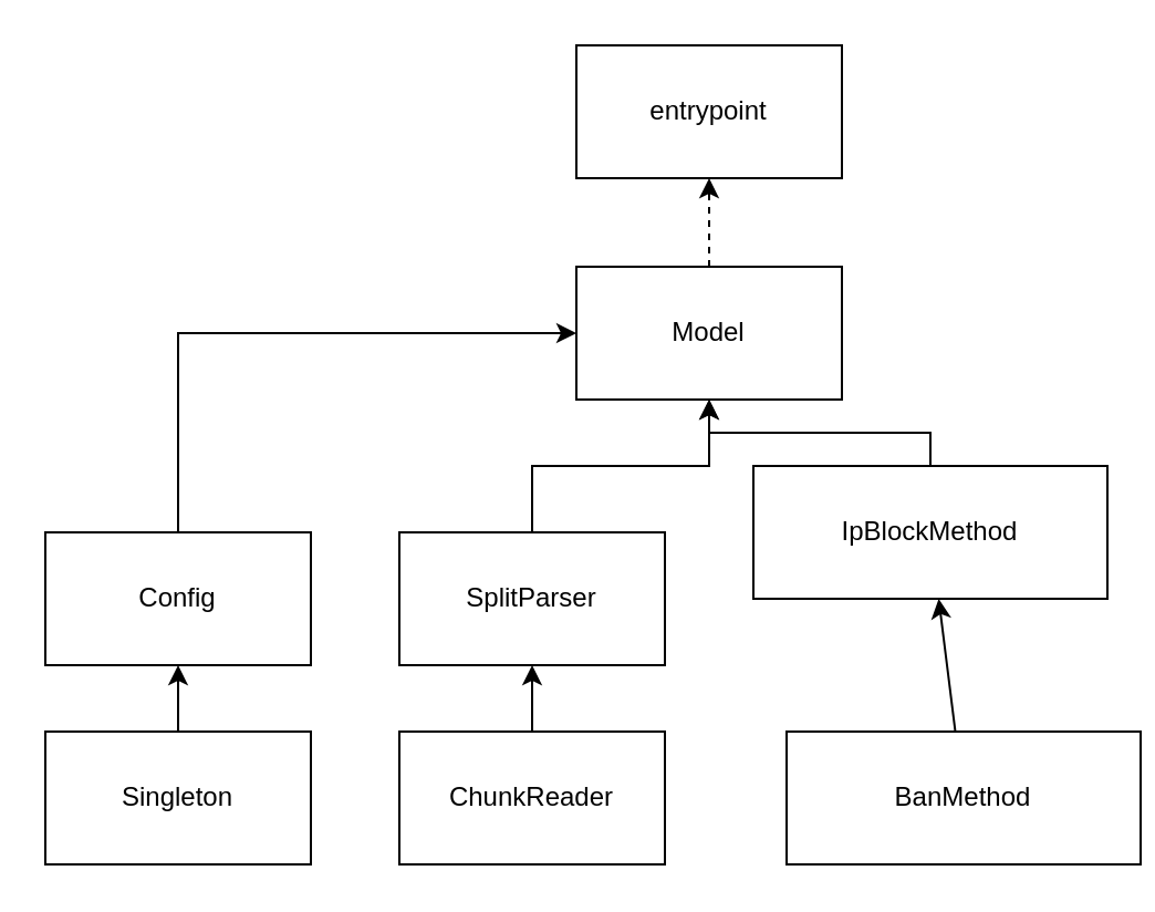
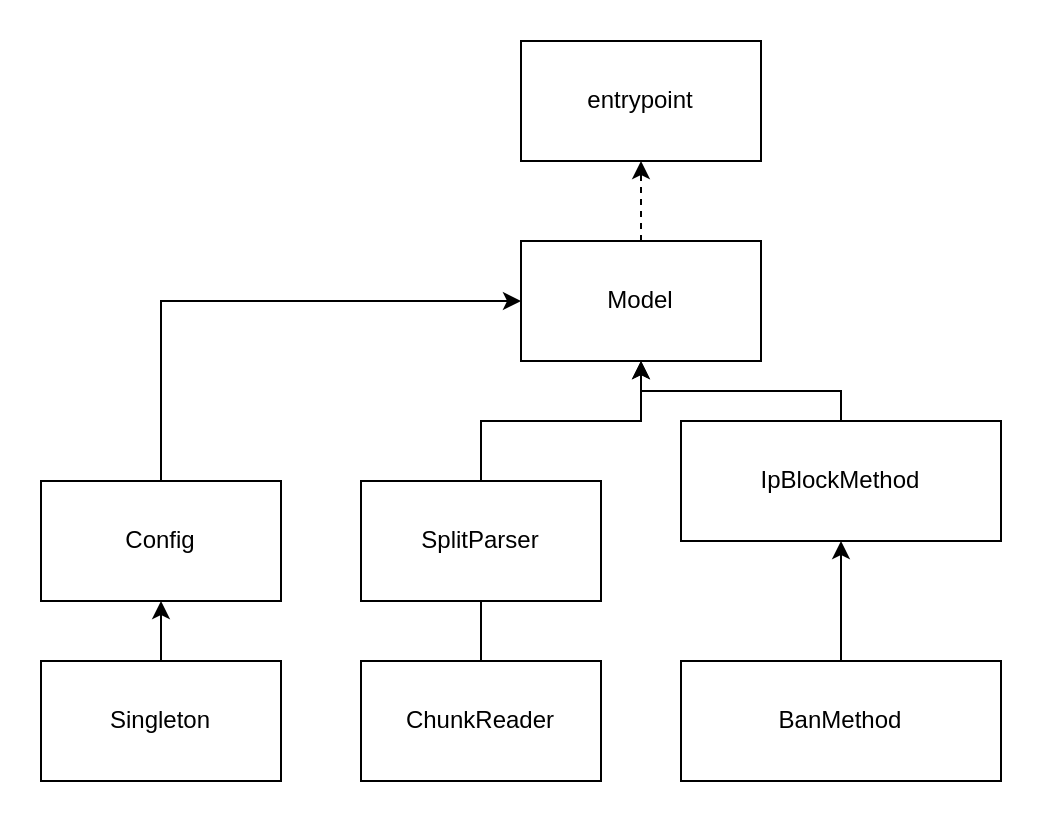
- <mxCell id="11" value="" style="edgeStyle=none;html=1;" edge="1" parent="1" source="12" target="6"><mxGeometry relative="1" as="geometry" /></mxCell>
+ <mxCell id="11" value="" style="edgeStyle=none;html=1;endArrow=none;" edge="1" parent="1" source="12" target="6"><mxGeometry relative="1" as="geometry" /></mxCell>
- <mxCell id="10" value="BanMethod" style="rounded=0;whiteSpace=wrap;html=1;" vertex="1" parent="1"><mxGeometry x="355" y="330" width="160" height="60" as="geometry" /></mxCell>
+ <mxCell id="10" value="BanMethod" style="rounded=0;whiteSpace=wrap;html=1;" vertex="1" parent="1"><mxGeometry x="340" y="330" width="160" height="60" as="geometry" /></mxCell>
